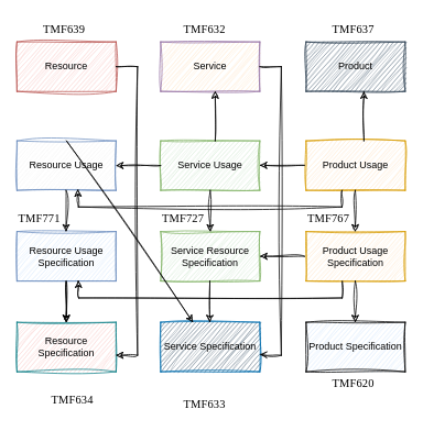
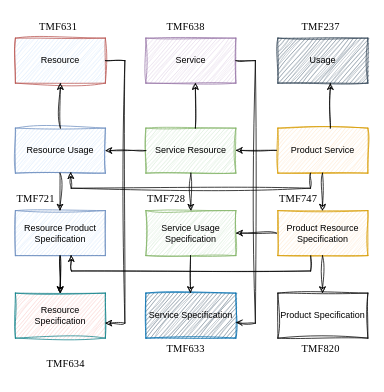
- <mxCell id="28" value="&lt;span style=&quot;color: rgb(0, 0, 0); font-family: __gothamFont_add2ec, __gothamFont_Fallback_add2ec; font-size: 14px; font-style: normal; font-variant-ligatures: normal; font-variant-caps: normal; font-weight: 400; letter-spacing: 0.15px; orphans: 2; text-align: center; text-indent: 0px; text-transform: none; widows: 2; word-spacing: 0px; -webkit-text-stroke-width: 0px; background-color: rgb(255, 255, 255); text-decoration-thickness: initial; text-decoration-style: initial; text-decoration-color: initial; float: none; display: inline !important;&quot;&gt;TMF639&lt;/span&gt;" style="text;whiteSpace=wrap;html=1;sketch=1;curveFitting=1;jiggle=2;" vertex="1" parent="1"><mxGeometry x="50" y="20" width="80" height="40" as="geometry" /></mxCell>
+ <mxCell id="28" value="&lt;span style=&quot;color: rgb(0, 0, 0); font-family: __gothamFont_add2ec, __gothamFont_Fallback_add2ec; font-size: 14px; font-style: normal; font-variant-ligatures: normal; font-variant-caps: normal; font-weight: 400; letter-spacing: 0.15px; orphans: 2; text-align: center; text-indent: 0px; text-transform: none; widows: 2; word-spacing: 0px; -webkit-text-stroke-width: 0px; background-color: rgb(255, 255, 255); text-decoration-thickness: initial; text-decoration-style: initial; text-decoration-color: initial; float: none; display: inline !important;&quot;&gt;TMF631&lt;/span&gt;" style="text;whiteSpace=wrap;html=1;sketch=1;curveFitting=1;jiggle=2;" vertex="1" parent="1"><mxGeometry x="50" y="20" width="80" height="40" as="geometry" /></mxCell>
- <mxCell id="27" value="&lt;span style=&quot;color: rgb(0, 0, 0); font-family: __gothamFont_add2ec, __gothamFont_Fallback_add2ec; font-size: 14px; font-style: normal; font-variant-ligatures: normal; font-variant-caps: normal; font-weight: 400; letter-spacing: 0.15px; orphans: 2; text-align: center; text-indent: 0px; text-transform: none; widows: 2; word-spacing: 0px; -webkit-text-stroke-width: 0px; background-color: rgb(255, 255, 255); text-decoration-thickness: initial; text-decoration-style: initial; text-decoration-color: initial; float: none; display: inline !important;&quot;&gt;TMF632&lt;/span&gt;" style="text;whiteSpace=wrap;html=1;sketch=1;curveFitting=1;jiggle=2;" vertex="1" parent="1"><mxGeometry x="220" y="20" width="80" height="40" as="geometry" /></mxCell>
+ <mxCell id="27" value="&lt;span style=&quot;color: rgb(0, 0, 0); font-family: __gothamFont_add2ec, __gothamFont_Fallback_add2ec; font-size: 14px; font-style: normal; font-variant-ligatures: normal; font-variant-caps: normal; font-weight: 400; letter-spacing: 0.15px; orphans: 2; text-align: center; text-indent: 0px; text-transform: none; widows: 2; word-spacing: 0px; -webkit-text-stroke-width: 0px; background-color: rgb(255, 255, 255); text-decoration-thickness: initial; text-decoration-style: initial; text-decoration-color: initial; float: none; display: inline !important;&quot;&gt;TMF638&lt;/span&gt;" style="text;whiteSpace=wrap;html=1;sketch=1;curveFitting=1;jiggle=2;" vertex="1" parent="1"><mxGeometry x="220" y="20" width="80" height="40" as="geometry" /></mxCell>
- <mxCell id="26" value="&lt;span style=&quot;color: rgb(0, 0, 0); font-family: __gothamFont_add2ec, __gothamFont_Fallback_add2ec; font-size: 14px; font-style: normal; font-variant-ligatures: normal; font-variant-caps: normal; font-weight: 400; letter-spacing: 0.15px; orphans: 2; text-align: center; text-indent: 0px; text-transform: none; widows: 2; word-spacing: 0px; -webkit-text-stroke-width: 0px; background-color: rgb(255, 255, 255); text-decoration-thickness: initial; text-decoration-style: initial; text-decoration-color: initial; float: none; display: inline !important;&quot;&gt;TMF637&lt;/span&gt;" style="text;whiteSpace=wrap;html=1;sketch=1;curveFitting=1;jiggle=2;" vertex="1" parent="1"><mxGeometry x="400" y="20" width="80" height="40" as="geometry" /></mxCell>
+ <mxCell id="26" value="&lt;span style=&quot;color: rgb(0, 0, 0); font-family: __gothamFont_add2ec, __gothamFont_Fallback_add2ec; font-size: 14px; font-style: normal; font-variant-ligatures: normal; font-variant-caps: normal; font-weight: 400; letter-spacing: 0.15px; orphans: 2; text-align: center; text-indent: 0px; text-transform: none; widows: 2; word-spacing: 0px; -webkit-text-stroke-width: 0px; background-color: rgb(255, 255, 255); text-decoration-thickness: initial; text-decoration-style: initial; text-decoration-color: initial; float: none; display: inline !important;&quot;&gt;TMF237&lt;/span&gt;" style="text;whiteSpace=wrap;html=1;sketch=1;curveFitting=1;jiggle=2;" vertex="1" parent="1"><mxGeometry x="400" y="20" width="80" height="40" as="geometry" /></mxCell>
- <mxCell id="9" value="Resource" style="rounded=0;whiteSpace=wrap;html=1;sketch=1;curveFitting=1;jiggle=2;fillColor=#f8cecc;strokeColor=#b85450;" vertex="1" parent="1"><mxGeometry x="20" y="50" width="120" height="60" as="geometry" /></mxCell>
+ <mxCell id="9" value="Resource" style="rounded=0;whiteSpace=wrap;html=1;sketch=1;curveFitting=1;jiggle=2;fillColor=#dae8fc;strokeColor=#b85450;" vertex="1" parent="1"><mxGeometry x="20" y="50" width="120" height="60" as="geometry" /></mxCell>
- <mxCell id="10" value="Service" style="rounded=0;whiteSpace=wrap;html=1;sketch=1;curveFitting=1;jiggle=2;fillColor=#ffe6cc;strokeColor=#9673a6;" vertex="1" parent="1"><mxGeometry x="194" y="50" width="120" height="60" as="geometry" /></mxCell>
+ <mxCell id="10" value="Service" style="rounded=0;whiteSpace=wrap;html=1;sketch=1;curveFitting=1;jiggle=2;fillColor=#e1d5e7;strokeColor=#9673a6;" vertex="1" parent="1"><mxGeometry x="194" y="50" width="120" height="60" as="geometry" /></mxCell>
- <mxCell id="11" value="Product" style="rounded=0;whiteSpace=wrap;html=1;sketch=1;curveFitting=1;jiggle=2;fillColor=#647687;fontColor=#000000;strokeColor=#314354;" vertex="1" parent="1"><mxGeometry x="370" y="50" width="120" height="60" as="geometry" /></mxCell>
+ <mxCell id="11" value="Usage" style="rounded=0;whiteSpace=wrap;html=1;sketch=1;curveFitting=1;jiggle=2;fillColor=#647687;fontColor=#000000;strokeColor=#314354;" vertex="1" parent="1"><mxGeometry x="370" y="50" width="120" height="60" as="geometry" /></mxCell>
- <mxCell id="2" value="Resource Usage" style="rounded=0;whiteSpace=wrap;html=1;sketch=1;curveFitting=1;jiggle=2;fillColor=#f5f5f5;strokeColor=#6c8ebf;" vertex="1" parent="1"><mxGeometry x="20" y="170" width="120" height="60" as="geometry" /></mxCell>
+ <mxCell id="2" value="Resource Usage" style="rounded=0;whiteSpace=wrap;html=1;sketch=1;curveFitting=1;jiggle=2;fillColor=#dae8fc;strokeColor=#6c8ebf;" vertex="1" parent="1"><mxGeometry x="20" y="170" width="120" height="60" as="geometry" /></mxCell>
- <mxCell id="5" value="Service Usage" style="rounded=0;whiteSpace=wrap;html=1;sketch=1;curveFitting=1;jiggle=2;fillColor=#d5e8d4;strokeColor=#82b366;" vertex="1" parent="1"><mxGeometry x="194" y="170" width="120" height="60" as="geometry" /></mxCell>
+ <mxCell id="5" value="Service Resource" style="rounded=0;whiteSpace=wrap;html=1;sketch=1;curveFitting=1;jiggle=2;fillColor=#d5e8d4;strokeColor=#82b366;" vertex="1" parent="1"><mxGeometry x="194" y="170" width="120" height="60" as="geometry" /></mxCell>
- <mxCell id="7" value="Product Usage" style="rounded=0;whiteSpace=wrap;html=1;sketch=1;curveFitting=1;jiggle=2;fillColor=#ffe6cc;strokeColor=#d79b00;" vertex="1" parent="1"><mxGeometry x="370" y="170" width="120" height="60" as="geometry" /></mxCell>
+ <mxCell id="7" value="Product Service" style="rounded=0;whiteSpace=wrap;html=1;sketch=1;curveFitting=1;jiggle=2;fillColor=#ffe6cc;strokeColor=#d79b00;" vertex="1" parent="1"><mxGeometry x="370" y="170" width="120" height="60" as="geometry" /></mxCell>
- <mxCell id="32" value="&lt;span style=&quot;color: rgb(0, 0, 0); font-family: __gothamFont_add2ec, __gothamFont_Fallback_add2ec; font-size: 14px; font-style: normal; font-variant-ligatures: normal; font-variant-caps: normal; font-weight: 400; letter-spacing: 0.15px; orphans: 2; text-align: center; text-indent: 0px; text-transform: none; widows: 2; word-spacing: 0px; -webkit-text-stroke-width: 0px; background-color: rgb(255, 255, 255); text-decoration-thickness: initial; text-decoration-style: initial; text-decoration-color: initial; float: none; display: inline !important;&quot;&gt;TMF771&lt;/span&gt;" style="text;whiteSpace=wrap;html=1;sketch=1;curveFitting=1;jiggle=2;" vertex="1" parent="1"><mxGeometry x="20" y="250" width="80" height="40" as="geometry" /></mxCell>
+ <mxCell id="32" value="&lt;span style=&quot;color: rgb(0, 0, 0); font-family: __gothamFont_add2ec, __gothamFont_Fallback_add2ec; font-size: 14px; font-style: normal; font-variant-ligatures: normal; font-variant-caps: normal; font-weight: 400; letter-spacing: 0.15px; orphans: 2; text-align: center; text-indent: 0px; text-transform: none; widows: 2; word-spacing: 0px; -webkit-text-stroke-width: 0px; background-color: rgb(255, 255, 255); text-decoration-thickness: initial; text-decoration-style: initial; text-decoration-color: initial; float: none; display: inline !important;&quot;&gt;TMF721&lt;/span&gt;" style="text;whiteSpace=wrap;html=1;sketch=1;curveFitting=1;jiggle=2;" vertex="1" parent="1"><mxGeometry x="20" y="250" width="80" height="40" as="geometry" /></mxCell>
- <mxCell id="33" value="&lt;span style=&quot;color: rgb(0, 0, 0); font-family: __gothamFont_add2ec, __gothamFont_Fallback_add2ec; font-size: 14px; font-style: normal; font-variant-ligatures: normal; font-variant-caps: normal; font-weight: 400; letter-spacing: 0.15px; orphans: 2; text-align: center; text-indent: 0px; text-transform: none; widows: 2; word-spacing: 0px; -webkit-text-stroke-width: 0px; background-color: rgb(255, 255, 255); text-decoration-thickness: initial; text-decoration-style: initial; text-decoration-color: initial; float: none; display: inline !important;&quot;&gt;TMF727&lt;/span&gt;" style="text;whiteSpace=wrap;html=1;sketch=1;curveFitting=1;jiggle=2;" vertex="1" parent="1"><mxGeometry x="194" y="250" width="80" height="40" as="geometry" /></mxCell>
+ <mxCell id="33" value="&lt;span style=&quot;color: rgb(0, 0, 0); font-family: __gothamFont_add2ec, __gothamFont_Fallback_add2ec; font-size: 14px; font-style: normal; font-variant-ligatures: normal; font-variant-caps: normal; font-weight: 400; letter-spacing: 0.15px; orphans: 2; text-align: center; text-indent: 0px; text-transform: none; widows: 2; word-spacing: 0px; -webkit-text-stroke-width: 0px; background-color: rgb(255, 255, 255); text-decoration-thickness: initial; text-decoration-style: initial; text-decoration-color: initial; float: none; display: inline !important;&quot;&gt;TMF728&lt;/span&gt;" style="text;whiteSpace=wrap;html=1;sketch=1;curveFitting=1;jiggle=2;" vertex="1" parent="1"><mxGeometry x="194" y="250" width="80" height="40" as="geometry" /></mxCell>
- <mxCell id="34" value="&lt;span style=&quot;color: rgb(0, 0, 0); font-family: __gothamFont_add2ec, __gothamFont_Fallback_add2ec; font-size: 14px; font-style: normal; font-variant-ligatures: normal; font-variant-caps: normal; font-weight: 400; letter-spacing: 0.15px; orphans: 2; text-align: center; text-indent: 0px; text-transform: none; widows: 2; word-spacing: 0px; -webkit-text-stroke-width: 0px; background-color: rgb(255, 255, 255); text-decoration-thickness: initial; text-decoration-style: initial; text-decoration-color: initial; float: none; display: inline !important;&quot;&gt;TMF767&lt;/span&gt;" style="text;whiteSpace=wrap;html=1;sketch=1;curveFitting=1;jiggle=2;" vertex="1" parent="1"><mxGeometry x="370" y="250" width="80" height="40" as="geometry" /></mxCell>
+ <mxCell id="34" value="&lt;span style=&quot;color: rgb(0, 0, 0); font-family: __gothamFont_add2ec, __gothamFont_Fallback_add2ec; font-size: 14px; font-style: normal; font-variant-ligatures: normal; font-variant-caps: normal; font-weight: 400; letter-spacing: 0.15px; orphans: 2; text-align: center; text-indent: 0px; text-transform: none; widows: 2; word-spacing: 0px; -webkit-text-stroke-width: 0px; background-color: rgb(255, 255, 255); text-decoration-thickness: initial; text-decoration-style: initial; text-decoration-color: initial; float: none; display: inline !important;&quot;&gt;TMF747&lt;/span&gt;" style="text;whiteSpace=wrap;html=1;sketch=1;curveFitting=1;jiggle=2;" vertex="1" parent="1"><mxGeometry x="370" y="250" width="80" height="40" as="geometry" /></mxCell>
- <mxCell id="23" value="" style="endArrow=classic;html=1;rounded=0;exitX=0.5;exitY=0;exitDx=0;exitDy=0;sketch=1;curveFitting=1;jiggle=2;" edge="1" parent="1" source="2" target="14"><mxGeometry width="50" height="50" relative="1" as="geometry"><mxPoint x="80" y="170" as="sourcePoint" /><mxPoint x="130" y="120" as="targetPoint" /></mxGeometry></mxCell>
+ <mxCell id="23" value="" style="endArrow=classic;html=1;rounded=0;entryX=0.5;entryY=1;entryDx=0;entryDy=0;exitX=0.5;exitY=0;exitDx=0;exitDy=0;sketch=1;curveFitting=1;jiggle=2;" edge="1" parent="1" source="2" target="9"><mxGeometry width="50" height="50" relative="1" as="geometry"><mxPoint x="80" y="170" as="sourcePoint" /><mxPoint x="130" y="120" as="targetPoint" /></mxGeometry></mxCell>
- <mxCell id="4" value="Resource Usage Specification" style="rounded=0;whiteSpace=wrap;html=1;sketch=1;curveFitting=1;jiggle=2;fillColor=#dae8fc;strokeColor=#6c8ebf;" vertex="1" parent="1"><mxGeometry x="20" y="280" width="120" height="60" as="geometry" /></mxCell>
+ <mxCell id="4" value="Resource Product Specification" style="rounded=0;whiteSpace=wrap;html=1;sketch=1;curveFitting=1;jiggle=2;fillColor=#dae8fc;strokeColor=#6c8ebf;" vertex="1" parent="1"><mxGeometry x="20" y="280" width="120" height="60" as="geometry" /></mxCell>
- <mxCell id="6" value="Service Resource Specification" style="rounded=0;whiteSpace=wrap;html=1;sketch=1;curveFitting=1;jiggle=2;fillColor=#d5e8d4;strokeColor=#82b366;" vertex="1" parent="1"><mxGeometry x="194" y="280" width="120" height="60" as="geometry" /></mxCell>
+ <mxCell id="6" value="Service Usage Specification" style="rounded=0;whiteSpace=wrap;html=1;sketch=1;curveFitting=1;jiggle=2;fillColor=#d5e8d4;strokeColor=#82b366;" vertex="1" parent="1"><mxGeometry x="194" y="280" width="120" height="60" as="geometry" /></mxCell>
- <mxCell id="8" value="Product&amp;nbsp;Usage Specification" style="rounded=0;whiteSpace=wrap;html=1;sketch=1;curveFitting=1;jiggle=2;fillColor=#ffe6cc;strokeColor=#d79b00;" vertex="1" parent="1"><mxGeometry x="370" y="280" width="120" height="60" as="geometry" /></mxCell>
+ <mxCell id="8" value="Product&amp;nbsp;Resource Specification" style="rounded=0;whiteSpace=wrap;html=1;sketch=1;curveFitting=1;jiggle=2;fillColor=#ffe6cc;strokeColor=#d79b00;" vertex="1" parent="1"><mxGeometry x="370" y="280" width="120" height="60" as="geometry" /></mxCell>
- <mxCell id="13" value="Product Specification" style="rounded=0;whiteSpace=wrap;html=1;sketch=1;curveFitting=1;jiggle=2;fillColor=#dae8fc;" vertex="1" parent="1"><mxGeometry x="370" y="390" width="120" height="60" as="geometry" /></mxCell>
+ <mxCell id="13" value="Product Specification" style="rounded=0;whiteSpace=wrap;html=1;sketch=1;curveFitting=1;jiggle=2;" vertex="1" parent="1"><mxGeometry x="370" y="390" width="120" height="60" as="geometry" /></mxCell>
- <mxCell id="30" value="&lt;span style=&quot;color: rgb(0, 0, 0); font-family: __gothamFont_add2ec, __gothamFont_Fallback_add2ec; font-size: 14px; font-style: normal; font-variant-ligatures: normal; font-variant-caps: normal; font-weight: 400; letter-spacing: 0.15px; orphans: 2; text-align: center; text-indent: 0px; text-transform: none; widows: 2; word-spacing: 0px; -webkit-text-stroke-width: 0px; background-color: rgb(255, 255, 255); text-decoration-thickness: initial; text-decoration-style: initial; text-decoration-color: initial; float: none; display: inline !important;&quot;&gt;TMF620&lt;/span&gt;" style="text;whiteSpace=wrap;html=1;sketch=1;curveFitting=1;jiggle=2;" vertex="1" parent="1"><mxGeometry x="400" y="450" width="80" height="40" as="geometry" /></mxCell>
+ <mxCell id="30" value="&lt;span style=&quot;color: rgb(0, 0, 0); font-family: __gothamFont_add2ec, __gothamFont_Fallback_add2ec; font-size: 14px; font-style: normal; font-variant-ligatures: normal; font-variant-caps: normal; font-weight: 400; letter-spacing: 0.15px; orphans: 2; text-align: center; text-indent: 0px; text-transform: none; widows: 2; word-spacing: 0px; -webkit-text-stroke-width: 0px; background-color: rgb(255, 255, 255); text-decoration-thickness: initial; text-decoration-style: initial; text-decoration-color: initial; float: none; display: inline !important;&quot;&gt;TMF820&lt;/span&gt;" style="text;whiteSpace=wrap;html=1;sketch=1;curveFitting=1;jiggle=2;" vertex="1" parent="1"><mxGeometry x="400" y="450" width="80" height="40" as="geometry" /></mxCell>
- <mxCell id="29" value="&lt;span style=&quot;color: rgb(0, 0, 0); font-family: __gothamFont_add2ec, __gothamFont_Fallback_add2ec; font-size: 14px; font-style: normal; font-variant-ligatures: normal; font-variant-caps: normal; font-weight: 400; letter-spacing: 0.15px; orphans: 2; text-align: center; text-indent: 0px; text-transform: none; widows: 2; word-spacing: 0px; -webkit-text-stroke-width: 0px; background-color: rgb(255, 255, 255); text-decoration-thickness: initial; text-decoration-style: initial; text-decoration-color: initial; float: none; display: inline !important;&quot;&gt;TMF633&lt;/span&gt;" style="text;whiteSpace=wrap;html=1;sketch=1;curveFitting=1;jiggle=2;" vertex="1" parent="1"><mxGeometry x="220" y="475" width="80" height="40" as="geometry" /></mxCell>
+ <mxCell id="29" value="&lt;span style=&quot;color: rgb(0, 0, 0); font-family: __gothamFont_add2ec, __gothamFont_Fallback_add2ec; font-size: 14px; font-style: normal; font-variant-ligatures: normal; font-variant-caps: normal; font-weight: 400; letter-spacing: 0.15px; orphans: 2; text-align: center; text-indent: 0px; text-transform: none; widows: 2; word-spacing: 0px; -webkit-text-stroke-width: 0px; background-color: rgb(255, 255, 255); text-decoration-thickness: initial; text-decoration-style: initial; text-decoration-color: initial; float: none; display: inline !important;&quot;&gt;TMF633&lt;/span&gt;" style="text;whiteSpace=wrap;html=1;sketch=1;curveFitting=1;jiggle=2;" vertex="1" parent="1"><mxGeometry x="220" y="450" width="80" height="40" as="geometry" /></mxCell>
